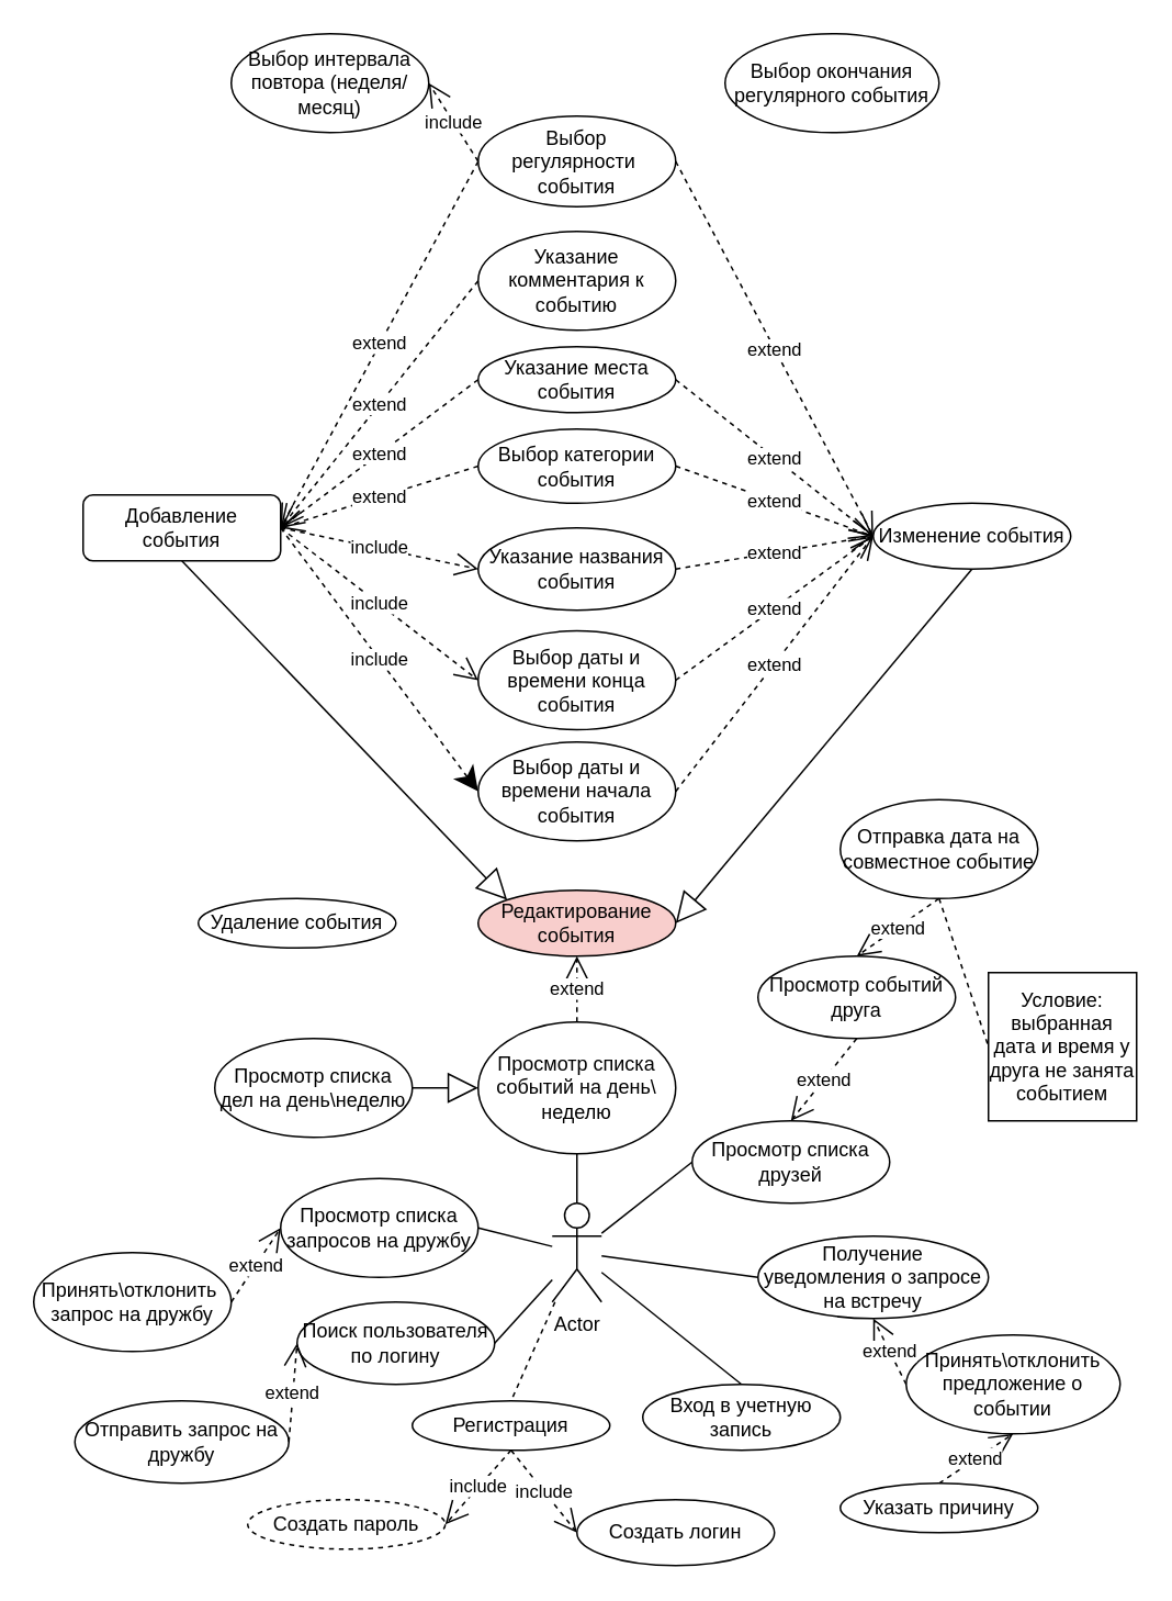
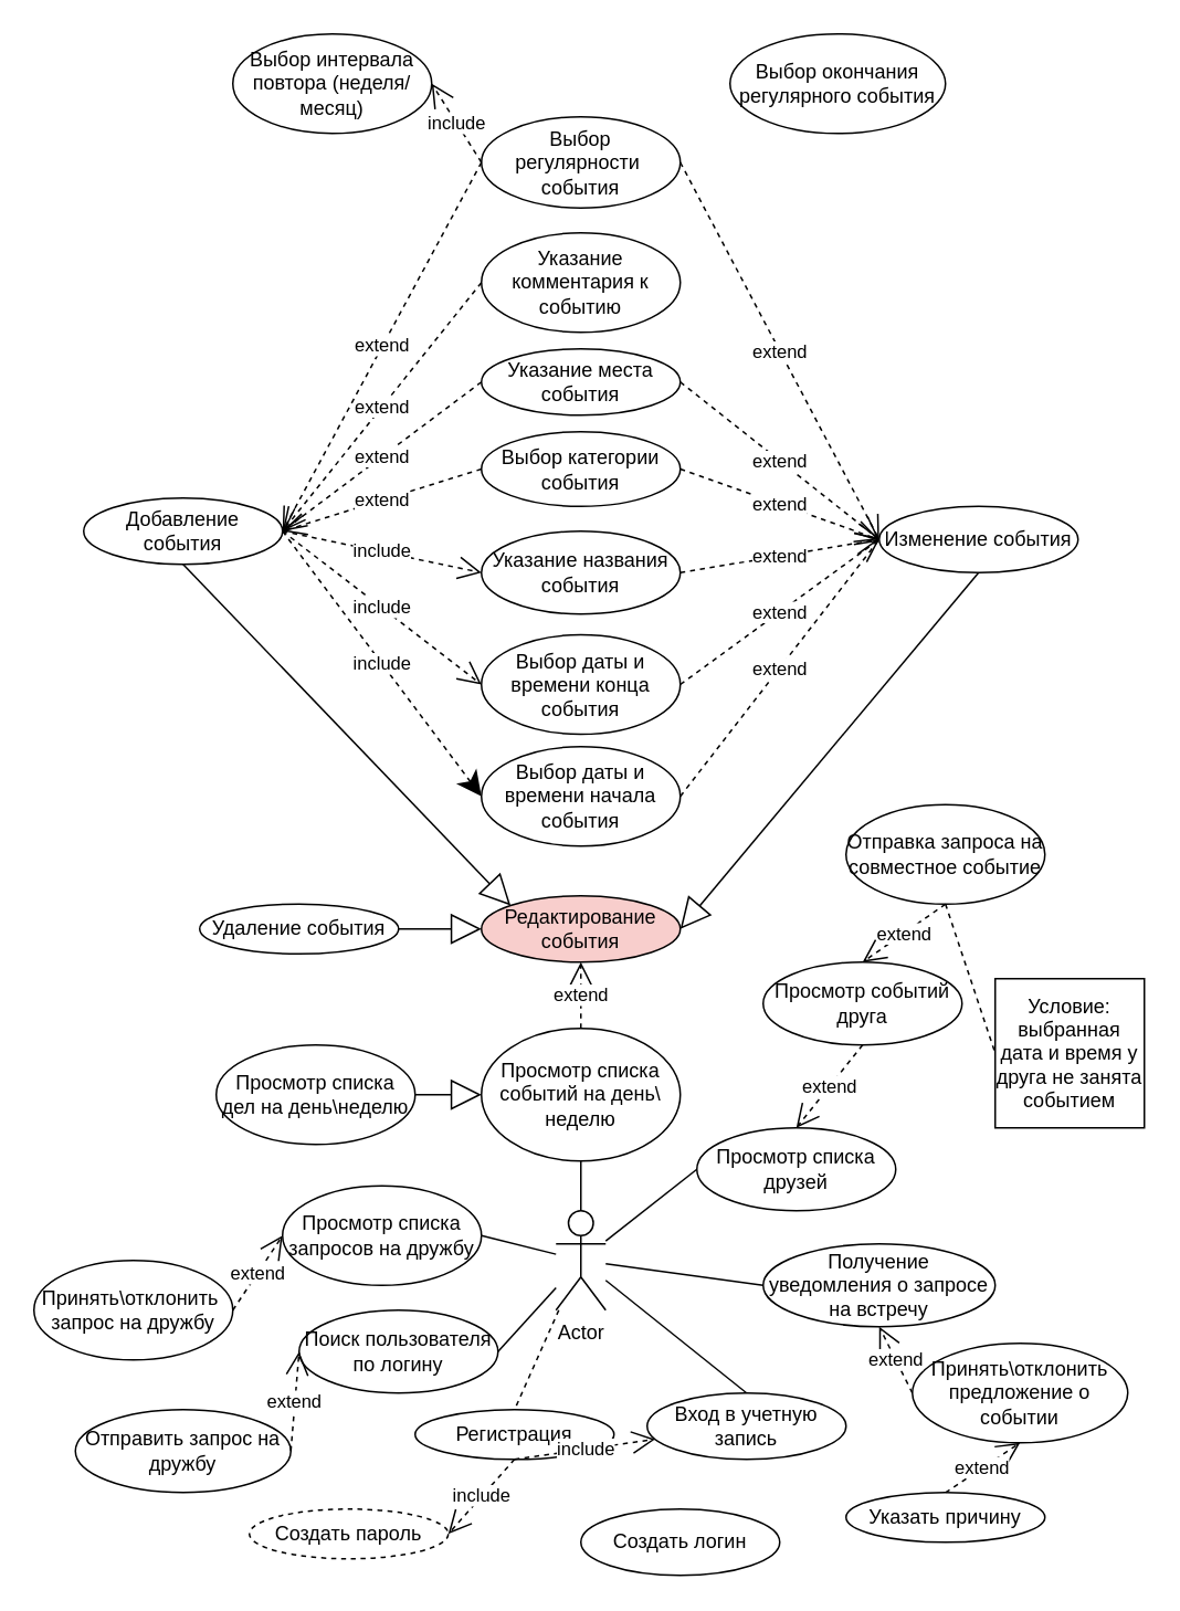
- <mxCell id="37" value="&lt;div style=&quot;&quot;&gt;&lt;span style=&quot;background-color: initial;&quot;&gt;Добавление события&lt;/span&gt;&lt;br&gt;&lt;/div&gt;" style="whiteSpace=wrap;html=1;verticalAlign=middle;align=center;rounded=1;" parent="1" vertex="1"><mxGeometry x="50" y="300" width="120" height="40" as="geometry" /></mxCell>
+ <mxCell id="37" value="&lt;div style=&quot;&quot;&gt;&lt;span style=&quot;background-color: initial;&quot;&gt;Добавление события&lt;/span&gt;&lt;br&gt;&lt;/div&gt;" style="ellipse;whiteSpace=wrap;html=1;verticalAlign=middle;align=center;" parent="1" vertex="1"><mxGeometry x="50" y="300" width="120" height="40" as="geometry" /></mxCell>
- <mxCell id="64" value="extend" style="endArrow=open;endSize=12;dashed=1;html=1;rounded=0;entryX=0;entryY=0.5;entryDx=0;entryDy=0;exitX=1;exitY=0.5;exitDx=0;exitDy=0;" parent="1" source="41" target="39" edge="1"><mxGeometry width="160" relative="1" as="geometry"><mxPoint x="465" y="160" as="sourcePoint" /><mxPoint x="640" y="385" as="targetPoint" /></mxGeometry></mxCell>
+ <mxCell id="64" value="extend" style="endArrow=none;endSize=12;dashed=1;html=1;rounded=0;entryX=0;entryY=0.5;entryDx=0;entryDy=0;exitX=1;exitY=0.5;exitDx=0;exitDy=0;" parent="1" source="41" target="39" edge="1"><mxGeometry width="160" relative="1" as="geometry"><mxPoint x="465" y="160" as="sourcePoint" /><mxPoint x="640" y="385" as="targetPoint" /></mxGeometry></mxCell>
- <mxCell id="22" value="Отправка дата на совместное событие" style="ellipse;whiteSpace=wrap;html=1;" parent="1" vertex="1"><mxGeometry x="510" y="485" width="120" height="60" as="geometry" /></mxCell>
+ <mxCell id="22" value="Отправка запроса на совместное событие" style="ellipse;whiteSpace=wrap;html=1;" parent="1" vertex="1"><mxGeometry x="510" y="485" width="120" height="60" as="geometry" /></mxCell>
+ <mxCell id="49" value="" style="endArrow=block;endSize=16;endFill=0;html=1;rounded=0;entryX=0;entryY=0.5;entryDx=0;entryDy=0;exitX=1;exitY=0.5;exitDx=0;exitDy=0;" parent="1" source="38" target="57" edge="1"><mxGeometry width="160" relative="1" as="geometry"><mxPoint x="440" y="392.5" as="sourcePoint" /><mxPoint x="548" y="459.5" as="targetPoint" /></mxGeometry></mxCell>
- <mxCell id="10" value="include" style="endArrow=open;endSize=12;dashed=1;html=1;rounded=0;exitX=0.5;exitY=1;exitDx=0;exitDy=0;entryX=0;entryY=0.5;entryDx=0;entryDy=0;" parent="1" source="6" target="8" edge="1"><mxGeometry x="0.007" width="160" relative="1" as="geometry"><mxPoint x="220" y="1030" as="sourcePoint" /><mxPoint x="380" y="1030" as="targetPoint" /><mxPoint as="offset" /></mxGeometry></mxCell>
+ <mxCell id="10" value="include" style="endArrow=open;endSize=12;dashed=1;html=1;rounded=0;exitX=0.5;exitY=1;exitDx=0;exitDy=0;" parent="1" source="6" target="5" edge="1"><mxGeometry x="0.007" width="160" relative="1" as="geometry"><mxPoint x="220" y="1030" as="sourcePoint" /><mxPoint x="380" y="1030" as="targetPoint" /><mxPoint as="offset" /></mxGeometry></mxCell>
